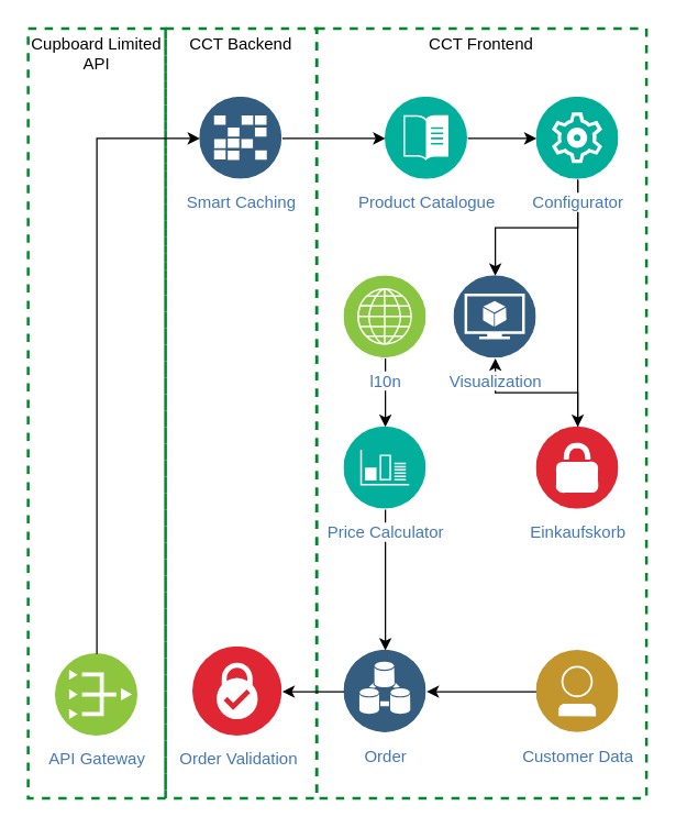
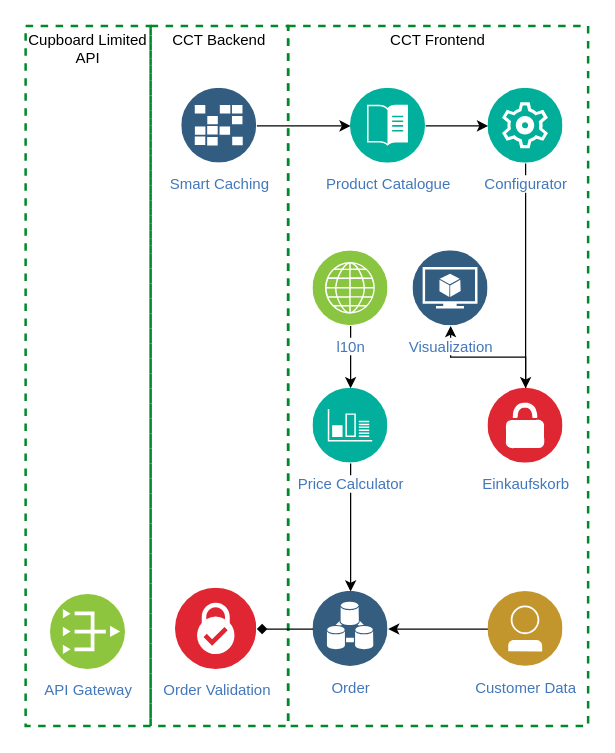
- <mxCell id="12" style="edgeStyle=orthogonalEdgeStyle;rounded=0;orthogonalLoop=1;jettySize=auto;html=1;" edge="1" parent="8" source="13" target="23"><mxGeometry relative="1" as="geometry" /></mxCell>
- <mxCell id="7" style="edgeStyle=orthogonalEdgeStyle;rounded=0;orthogonalLoop=1;jettySize=auto;html=1;" edge="1" parent="2" source="4" target="5"><mxGeometry relative="1" as="geometry"><Array as="points"><mxPoint x="-50" y="80" /></Array></mxGeometry></mxCell>
- <mxCell id="25" style="edgeStyle=orthogonalEdgeStyle;rounded=0;orthogonalLoop=1;jettySize=auto;html=1;" edge="1" parent="1" source="20" target="6"><mxGeometry relative="1" as="geometry" /></mxCell>
+ <mxCell id="25" style="edgeStyle=orthogonalEdgeStyle;rounded=0;orthogonalLoop=1;jettySize=auto;html=1;endArrow=diamond;" edge="1" parent="1" source="20" target="6"><mxGeometry relative="1" as="geometry" /></mxCell>
